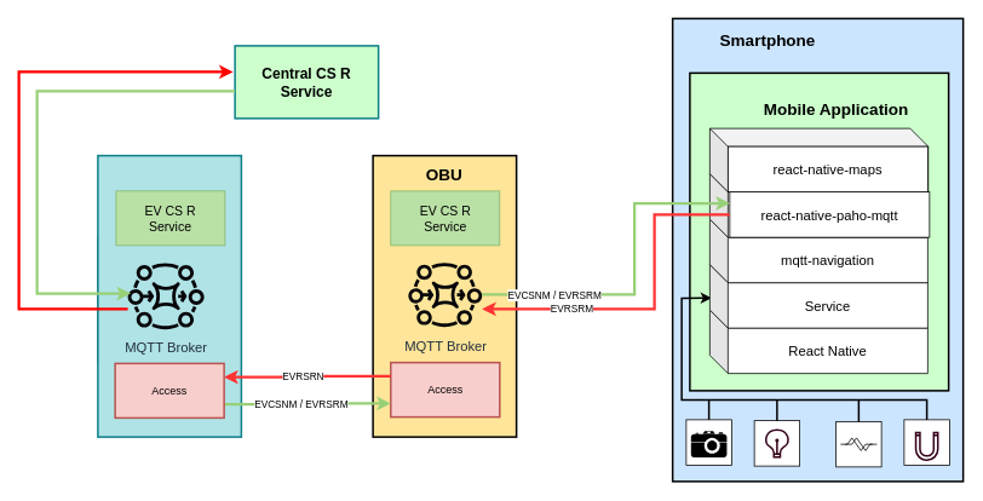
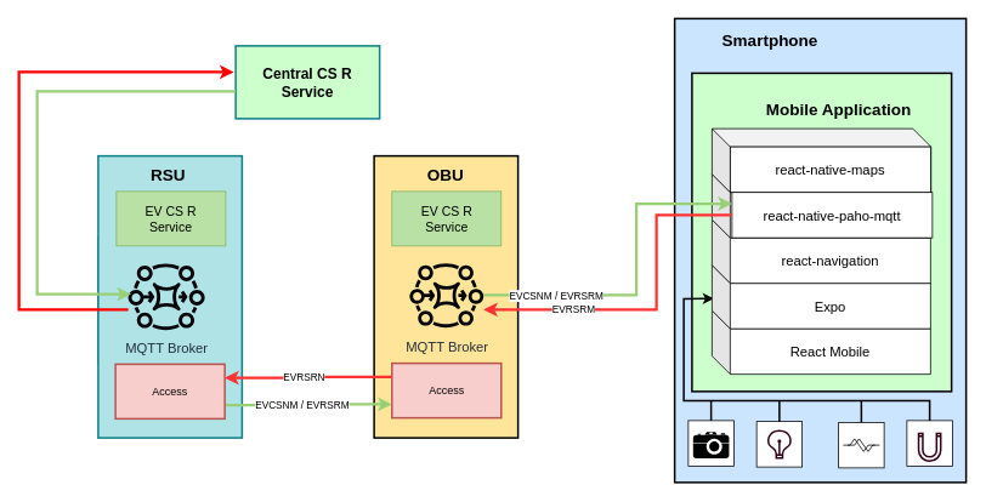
+ <mxCell id="42" value="&lt;b&gt;&lt;font style=&quot;font-size: 18px;&quot;&gt;RSU&lt;/font&gt;&lt;/b&gt;" style="text;html=1;strokeColor=none;fillColor=none;align=center;verticalAlign=middle;whiteSpace=wrap;rounded=0;movable=1;resizable=1;rotatable=1;deletable=1;editable=1;locked=0;connectable=1;container=0;" parent="1" vertex="1"><mxGeometry x="127" y="178" width="114" height="30" as="geometry" /></mxCell>
- <mxCell id="23" value="&lt;font style=&quot;font-size: 15px;&quot;&gt;mqtt-navigation&lt;/font&gt;" style="shape=cube;whiteSpace=wrap;html=1;boundedLbl=1;backgroundOutline=1;darkOpacity=0.05;darkOpacity2=0.1;" parent="2" vertex="1"><mxGeometry x="41" y="221" width="240" height="70" as="geometry" /></mxCell>
+ <mxCell id="23" value="&lt;font style=&quot;font-size: 15px;&quot;&gt;react-navigation&lt;/font&gt;" style="shape=cube;whiteSpace=wrap;html=1;boundedLbl=1;backgroundOutline=1;darkOpacity=0.05;darkOpacity2=0.1;" parent="2" vertex="1"><mxGeometry x="41" y="221" width="240" height="70" as="geometry" /></mxCell>
- <mxCell id="22" value="&lt;font style=&quot;font-size: 15px;&quot;&gt;Service&lt;/font&gt;" style="shape=cube;whiteSpace=wrap;html=1;boundedLbl=1;backgroundOutline=1;darkOpacity=0.05;darkOpacity2=0.1;" parent="2" vertex="1"><mxGeometry x="41" y="271" width="240" height="70" as="geometry" /></mxCell>
+ <mxCell id="22" value="&lt;font style=&quot;font-size: 15px;&quot;&gt;Expo&lt;/font&gt;" style="shape=cube;whiteSpace=wrap;html=1;boundedLbl=1;backgroundOutline=1;darkOpacity=0.05;darkOpacity2=0.1;" parent="2" vertex="1"><mxGeometry x="41" y="271" width="240" height="70" as="geometry" /></mxCell>
- <mxCell id="21" value="&lt;font style=&quot;font-size: 15px;&quot;&gt;React Native&lt;/font&gt;" style="shape=cube;whiteSpace=wrap;html=1;boundedLbl=1;backgroundOutline=1;darkOpacity=0.05;darkOpacity2=0.1;" parent="2" vertex="1"><mxGeometry x="41" y="321" width="240" height="70" as="geometry" /></mxCell>
+ <mxCell id="21" value="&lt;font style=&quot;font-size: 15px;&quot;&gt;React Mobile&lt;/font&gt;" style="shape=cube;whiteSpace=wrap;html=1;boundedLbl=1;backgroundOutline=1;darkOpacity=0.05;darkOpacity2=0.1;" parent="2" vertex="1"><mxGeometry x="41" y="321" width="240" height="70" as="geometry" /></mxCell>
